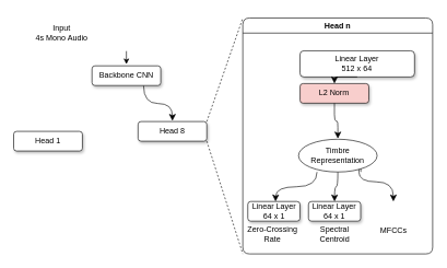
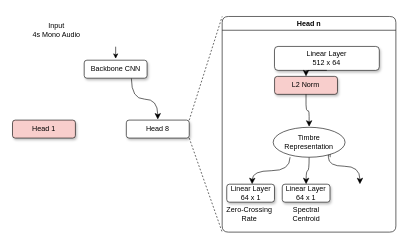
- <mxCell id="26" value="Head 8" style="whiteSpace=wrap;html=1;shadow=1;rounded=1;glass=0;" parent="1" vertex="1"><mxGeometry x="210" y="185" width="105" height="30" as="geometry" /></mxCell>
+ <mxCell id="26" value="Head 8" style="whiteSpace=wrap;html=1;shadow=1;rounded=1;glass=0;" parent="1" vertex="1"><mxGeometry x="210" y="200" width="105" height="30" as="geometry" /></mxCell>
- <mxCell id="23" value="Head 1" style="whiteSpace=wrap;html=1;shadow=1;rounded=1;glass=0;" parent="1" vertex="1"><mxGeometry x="20" y="200" width="105" height="30" as="geometry" /></mxCell>
+ <mxCell id="23" value="Head 1" style="whiteSpace=wrap;html=1;shadow=1;rounded=1;glass=0;fillColor=#f8cecc;" parent="1" vertex="1"><mxGeometry x="20" y="200" width="105" height="30" as="geometry" /></mxCell>
- <mxCell id="22" value="&lt;div&gt;MFCCs&lt;br&gt;&lt;/div&gt;" style="text;html=1;align=center;verticalAlign=middle;resizable=0;points=[];autosize=1;strokeColor=none;fillColor=none;" parent="9" vertex="1"><mxGeometry x="200.15" y="315" width="60" height="20" as="geometry" /></mxCell>
